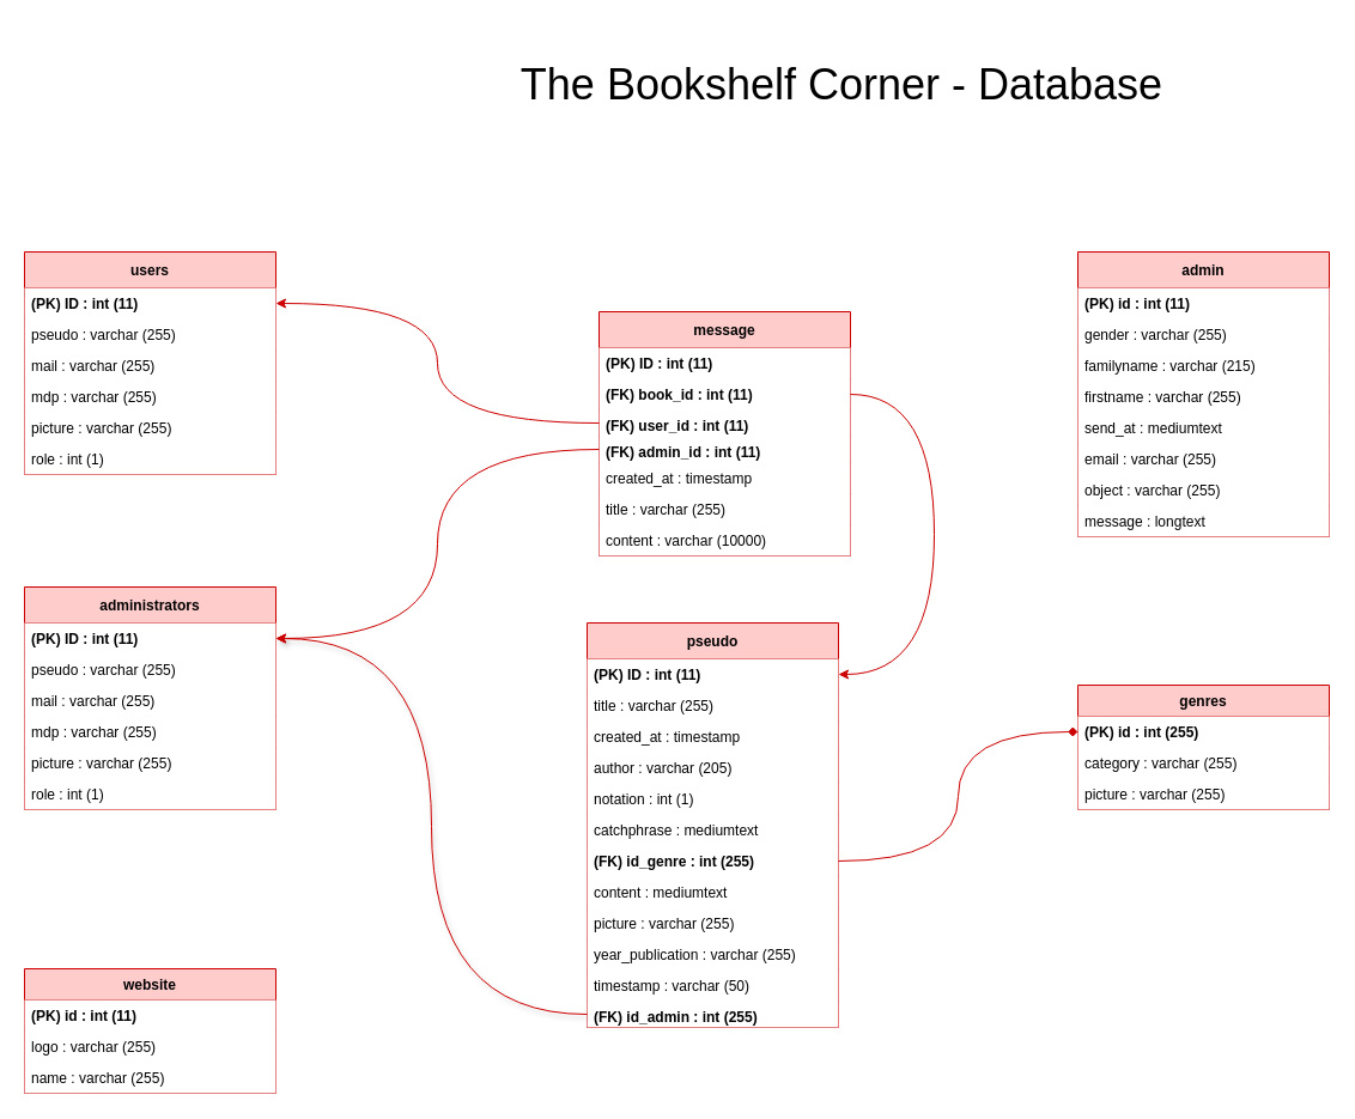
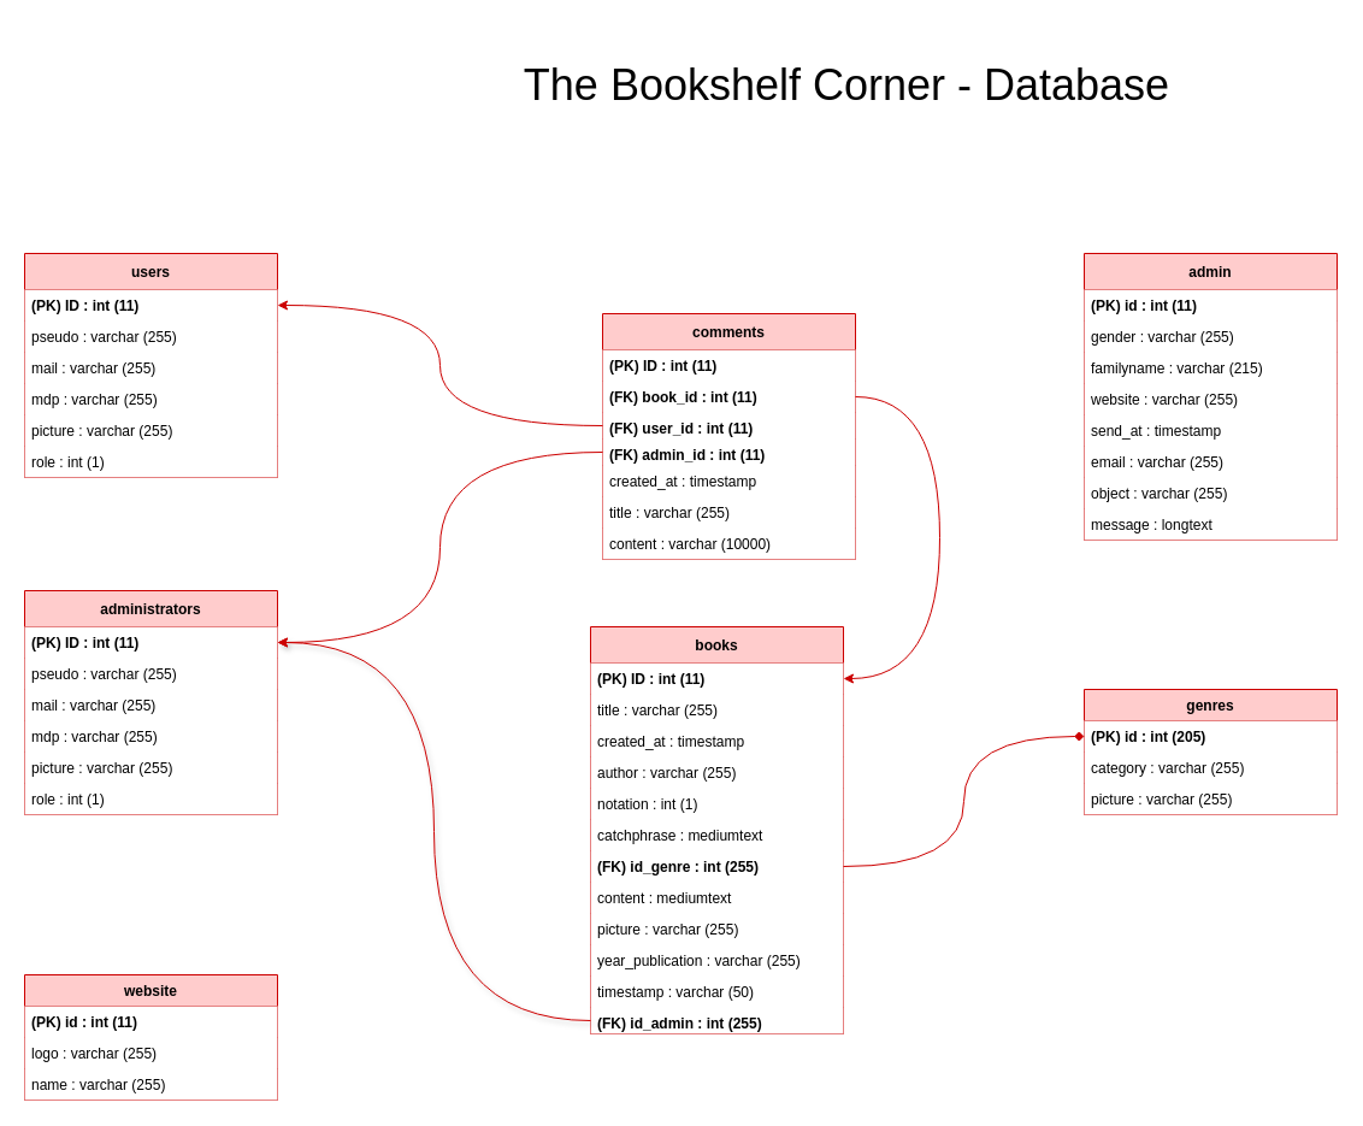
- <mxCell id="26" value="message" style="swimlane;fontStyle=1;childLayout=stackLayout;horizontal=1;startSize=30;fillColor=#FFCCCC;horizontalStack=0;resizeParent=1;resizeParentMax=0;resizeLast=0;collapsible=1;marginBottom=0;strokeColor=#CC0000;" vertex="1" parent="1"><mxGeometry x="500" y="260" width="210" height="204" as="geometry"><mxRectangle x="90" y="130" width="80" height="26" as="alternateBounds" /></mxGeometry></mxCell>
+ <mxCell id="26" value="comments" style="swimlane;fontStyle=1;childLayout=stackLayout;horizontal=1;startSize=30;fillColor=#FFCCCC;horizontalStack=0;resizeParent=1;resizeParentMax=0;resizeLast=0;collapsible=1;marginBottom=0;strokeColor=#CC0000;" vertex="1" parent="1"><mxGeometry x="500" y="260" width="210" height="204" as="geometry"><mxRectangle x="90" y="130" width="80" height="26" as="alternateBounds" /></mxGeometry></mxCell>
- <mxCell id="17" value="firstname : varchar (255)" style="text;strokeColor=none;fillColor=#FFFFFF;align=left;verticalAlign=top;spacingLeft=4;spacingRight=4;overflow=hidden;rotatable=0;points=[[0,0.5],[1,0.5]];portConstraint=eastwest;" vertex="1" parent="13"><mxGeometry y="108" width="210" height="26" as="geometry" /></mxCell>
+ <mxCell id="17" value="website : varchar (255)" style="text;strokeColor=none;fillColor=#FFFFFF;align=left;verticalAlign=top;spacingLeft=4;spacingRight=4;overflow=hidden;rotatable=0;points=[[0,0.5],[1,0.5]];portConstraint=eastwest;" vertex="1" parent="13"><mxGeometry y="108" width="210" height="26" as="geometry" /></mxCell>
- <mxCell id="18" value="send_at : mediumtext" style="text;strokeColor=none;fillColor=#FFFFFF;align=left;verticalAlign=top;spacingLeft=4;spacingRight=4;overflow=hidden;rotatable=0;points=[[0,0.5],[1,0.5]];portConstraint=eastwest;" vertex="1" parent="13"><mxGeometry y="134" width="210" height="26" as="geometry" /></mxCell>
+ <mxCell id="18" value="send_at : timestamp" style="text;strokeColor=none;fillColor=#FFFFFF;align=left;verticalAlign=top;spacingLeft=4;spacingRight=4;overflow=hidden;rotatable=0;points=[[0,0.5],[1,0.5]];portConstraint=eastwest;" vertex="1" parent="13"><mxGeometry y="134" width="210" height="26" as="geometry" /></mxCell>
- <mxCell id="41" value="pseudo" style="swimlane;fontStyle=1;childLayout=stackLayout;horizontal=1;startSize=30;fillColor=#FFCCCC;horizontalStack=0;resizeParent=1;resizeParentMax=0;resizeLast=0;collapsible=1;marginBottom=0;strokeColor=#CC0000;" vertex="1" parent="1"><mxGeometry x="490" y="520" width="210" height="338" as="geometry"><mxRectangle x="90" y="130" width="80" height="26" as="alternateBounds" /></mxGeometry></mxCell>
+ <mxCell id="41" value="books" style="swimlane;fontStyle=1;childLayout=stackLayout;horizontal=1;startSize=30;fillColor=#FFCCCC;horizontalStack=0;resizeParent=1;resizeParentMax=0;resizeLast=0;collapsible=1;marginBottom=0;strokeColor=#CC0000;" vertex="1" parent="1"><mxGeometry x="490" y="520" width="210" height="338" as="geometry"><mxRectangle x="90" y="130" width="80" height="26" as="alternateBounds" /></mxGeometry></mxCell>
- <mxCell id="23" value="(PK) id : int (255) " style="text;strokeColor=none;fillColor=#FFFFFF;align=left;verticalAlign=top;spacingLeft=4;spacingRight=4;overflow=hidden;rotatable=0;points=[[0,0.5],[1,0.5]];portConstraint=eastwest;fontStyle=1" vertex="1" parent="22"><mxGeometry y="26" width="210" height="26" as="geometry" /></mxCell>
+ <mxCell id="23" value="(PK) id : int (205) " style="text;strokeColor=none;fillColor=#FFFFFF;align=left;verticalAlign=top;spacingLeft=4;spacingRight=4;overflow=hidden;rotatable=0;points=[[0,0.5],[1,0.5]];portConstraint=eastwest;fontStyle=1" vertex="1" parent="22"><mxGeometry y="26" width="210" height="26" as="geometry" /></mxCell>
- <mxCell id="45" value="author : varchar (205)" style="text;strokeColor=none;fillColor=#FFFFFF;align=left;verticalAlign=top;spacingLeft=4;spacingRight=4;overflow=hidden;rotatable=0;points=[[0,0.5],[1,0.5]];portConstraint=eastwest;" vertex="1" parent="41"><mxGeometry y="108" width="210" height="26" as="geometry" /></mxCell>
+ <mxCell id="45" value="author : varchar (255)" style="text;strokeColor=none;fillColor=#FFFFFF;align=left;verticalAlign=top;spacingLeft=4;spacingRight=4;overflow=hidden;rotatable=0;points=[[0,0.5],[1,0.5]];portConstraint=eastwest;" vertex="1" parent="41"><mxGeometry y="108" width="210" height="26" as="geometry" /></mxCell>
